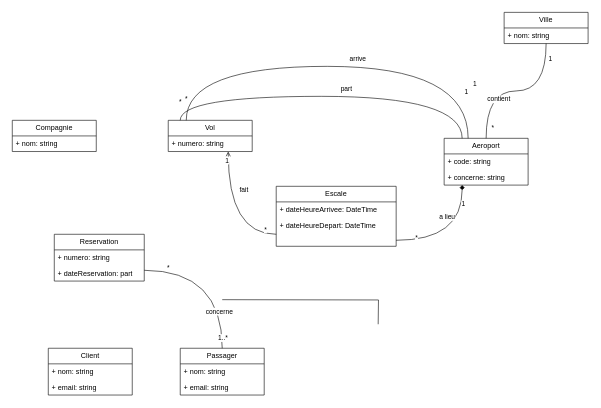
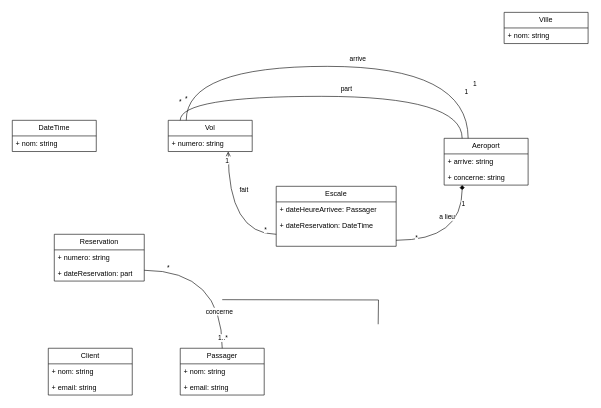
- <mxCell id="44" value="" style="endArrow=none;html=1;edgeStyle=orthogonalEdgeStyle;rounded=0;curved=1;" edge="1" parent="1" source="42" target="4"><mxGeometry relative="1" as="geometry"><mxPoint x="670" y="410" as="sourcePoint" /><mxPoint x="780" y="318" as="targetPoint" /></mxGeometry></mxCell>
- <mxCell id="45" value="1" style="edgeLabel;html=1;align=center;verticalAlign=middle;resizable=0;points=[];" vertex="1" connectable="0" parent="44"><mxGeometry x="-0.751" y="-2" relative="1" as="geometry"><mxPoint x="8" y="-7" as="offset" /></mxGeometry></mxCell>
- <mxCell id="46" value="*" style="edgeLabel;html=1;align=center;verticalAlign=middle;resizable=0;points=[];" vertex="1" connectable="0" parent="44"><mxGeometry x="0.916" y="-1" relative="1" as="geometry"><mxPoint x="11" y="-7" as="offset" /></mxGeometry></mxCell>
- <mxCell id="47" value="contient" style="edgeLabel;html=1;align=center;verticalAlign=middle;resizable=0;points=[];" vertex="1" connectable="0" parent="44"><mxGeometry x="0.235" y="13" relative="1" as="geometry"><mxPoint as="offset" /></mxGeometry></mxCell>
- <mxCell id="27" value="Compagnie" style="swimlane;fontStyle=0;childLayout=stackLayout;horizontal=1;startSize=26;fillColor=none;horizontalStack=0;resizeParent=1;resizeParentMax=0;resizeLast=0;collapsible=1;marginBottom=0;whiteSpace=wrap;html=1;" vertex="1" parent="1"><mxGeometry x="20" y="200" width="140" height="52" as="geometry" /></mxCell>
+ <mxCell id="27" value="DateTime" style="swimlane;fontStyle=0;childLayout=stackLayout;horizontal=1;startSize=26;fillColor=none;horizontalStack=0;resizeParent=1;resizeParentMax=0;resizeLast=0;collapsible=1;marginBottom=0;whiteSpace=wrap;html=1;" vertex="1" parent="1"><mxGeometry x="20" y="200" width="140" height="52" as="geometry" /></mxCell>
- <mxCell id="5" value="+ code: string" style="text;strokeColor=none;fillColor=none;align=left;verticalAlign=top;spacingLeft=4;spacingRight=4;overflow=hidden;rotatable=0;points=[[0,0.5],[1,0.5]];portConstraint=eastwest;whiteSpace=wrap;html=1;" vertex="1" parent="4"><mxGeometry y="26" width="140" height="26" as="geometry" /></mxCell>
+ <mxCell id="5" value="+ arrive: string" style="text;strokeColor=none;fillColor=none;align=left;verticalAlign=top;spacingLeft=4;spacingRight=4;overflow=hidden;rotatable=0;points=[[0,0.5],[1,0.5]];portConstraint=eastwest;whiteSpace=wrap;html=1;" vertex="1" parent="4"><mxGeometry y="26" width="140" height="26" as="geometry" /></mxCell>
- <mxCell id="17" value="+ dateHeureArrivee: DateTime" style="text;strokeColor=none;fillColor=none;align=left;verticalAlign=top;spacingLeft=4;spacingRight=4;overflow=hidden;rotatable=0;points=[[0,0.5],[1,0.5]];portConstraint=eastwest;whiteSpace=wrap;html=1;" vertex="1" parent="16"><mxGeometry y="26" width="200" height="26" as="geometry" /></mxCell>
+ <mxCell id="17" value="+ dateHeureArrivee: Passager" style="text;strokeColor=none;fillColor=none;align=left;verticalAlign=top;spacingLeft=4;spacingRight=4;overflow=hidden;rotatable=0;points=[[0,0.5],[1,0.5]];portConstraint=eastwest;whiteSpace=wrap;html=1;" vertex="1" parent="16"><mxGeometry y="26" width="200" height="26" as="geometry" /></mxCell>
- <mxCell id="18" value="+ dateHeureDepart: DateTime" style="text;strokeColor=none;fillColor=none;align=left;verticalAlign=top;spacingLeft=4;spacingRight=4;overflow=hidden;rotatable=0;points=[[0,0.5],[1,0.5]];portConstraint=eastwest;whiteSpace=wrap;html=1;" vertex="1" parent="16"><mxGeometry y="52" width="200" height="48" as="geometry" /></mxCell>
+ <mxCell id="18" value="+ dateReservation: DateTime" style="text;strokeColor=none;fillColor=none;align=left;verticalAlign=top;spacingLeft=4;spacingRight=4;overflow=hidden;rotatable=0;points=[[0,0.5],[1,0.5]];portConstraint=eastwest;whiteSpace=wrap;html=1;" vertex="1" parent="16"><mxGeometry y="52" width="200" height="48" as="geometry" /></mxCell>
